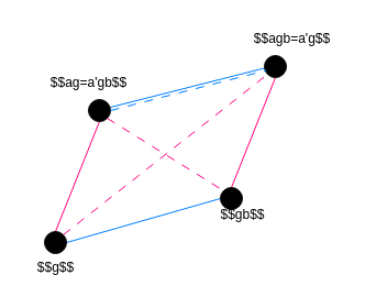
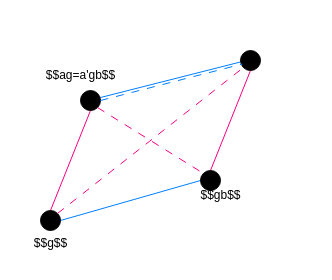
- <mxCell id="15" value="$$agb=a'g$$" style="text;html=1;align=center;verticalAlign=middle;resizable=0;points=[];autosize=1;strokeColor=none;fillColor=none;" vertex="1" parent="1"><mxGeometry x="220" y="20" width="90" height="30" as="geometry" /></mxCell>
